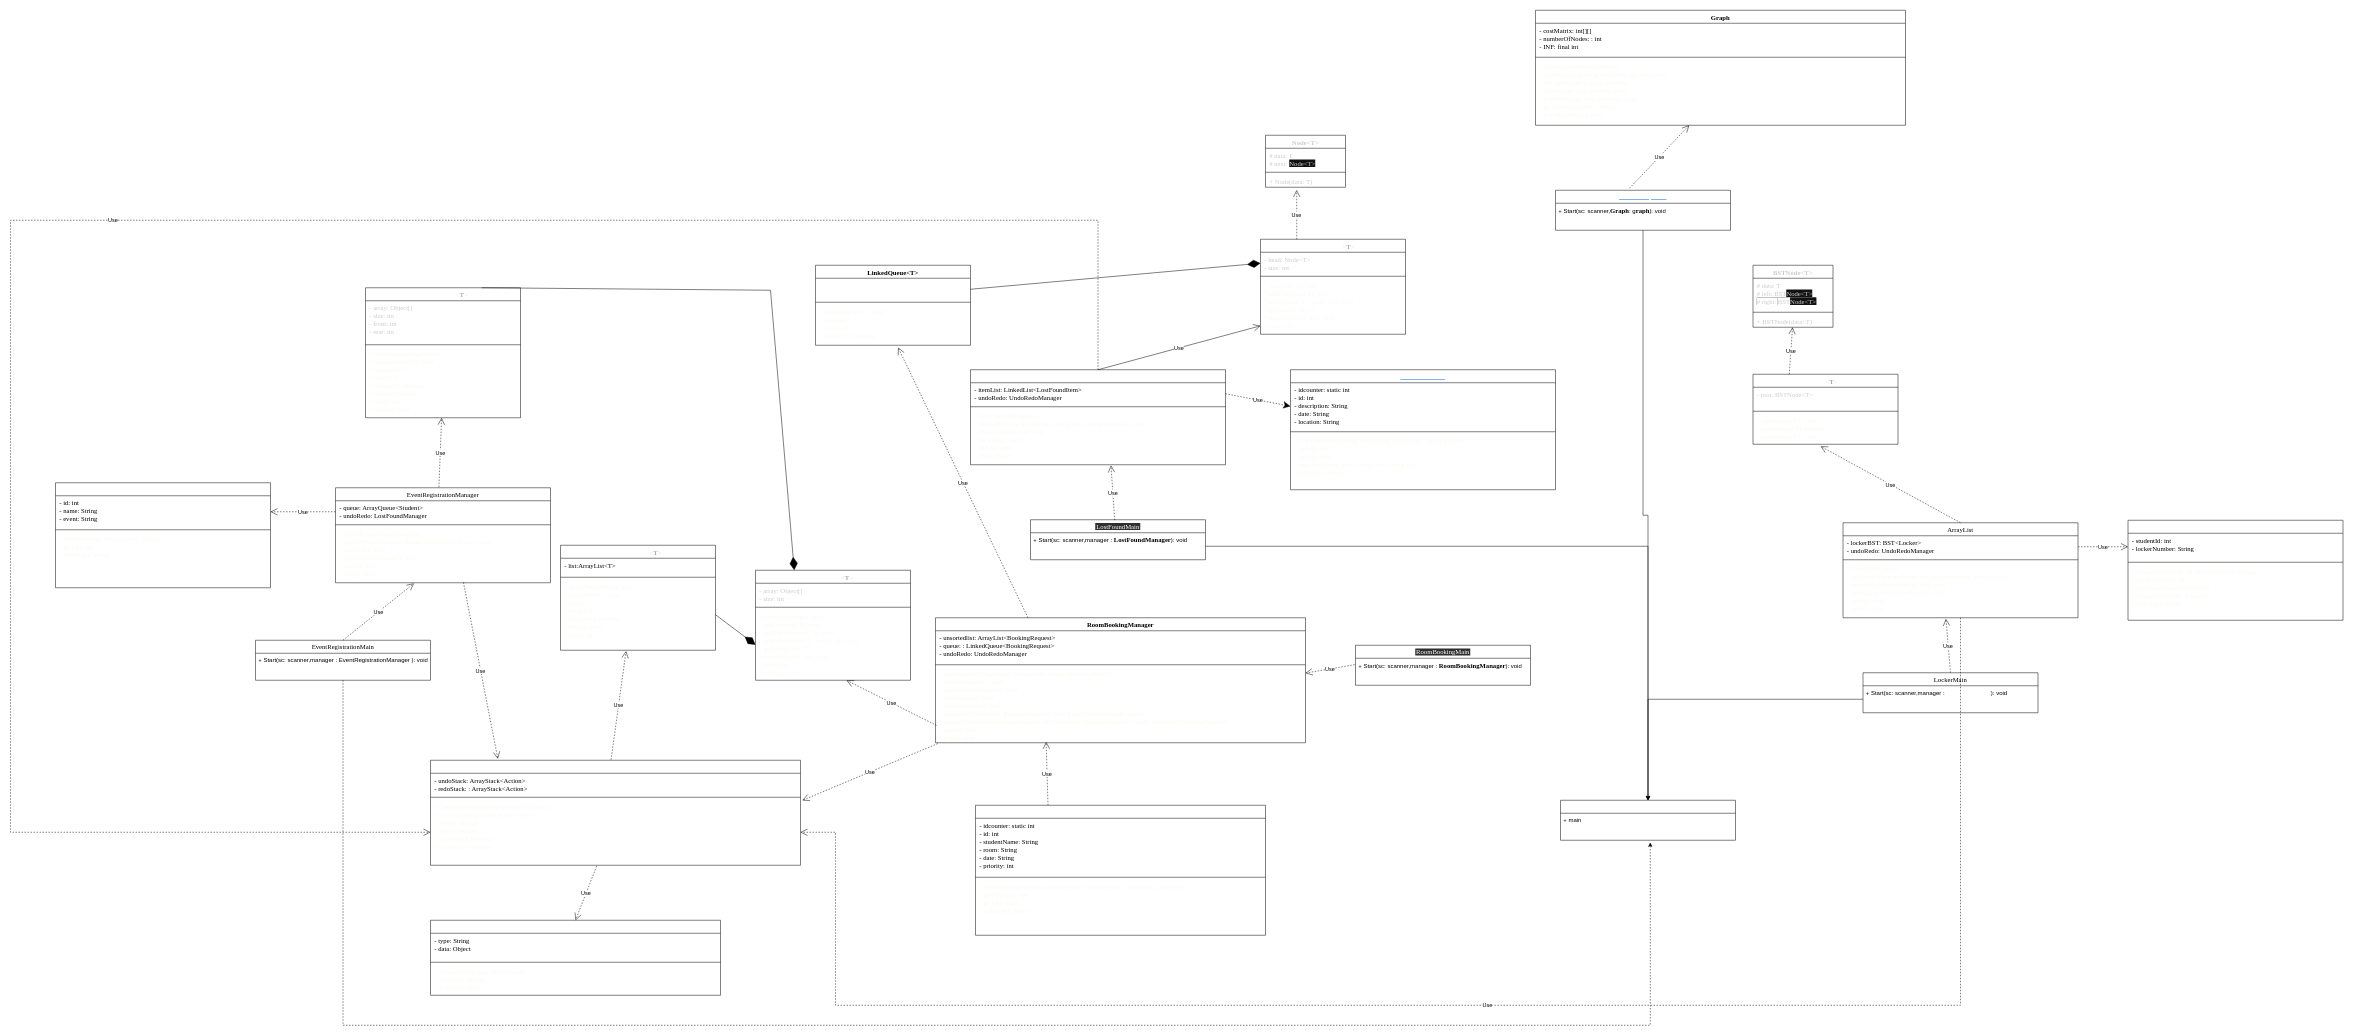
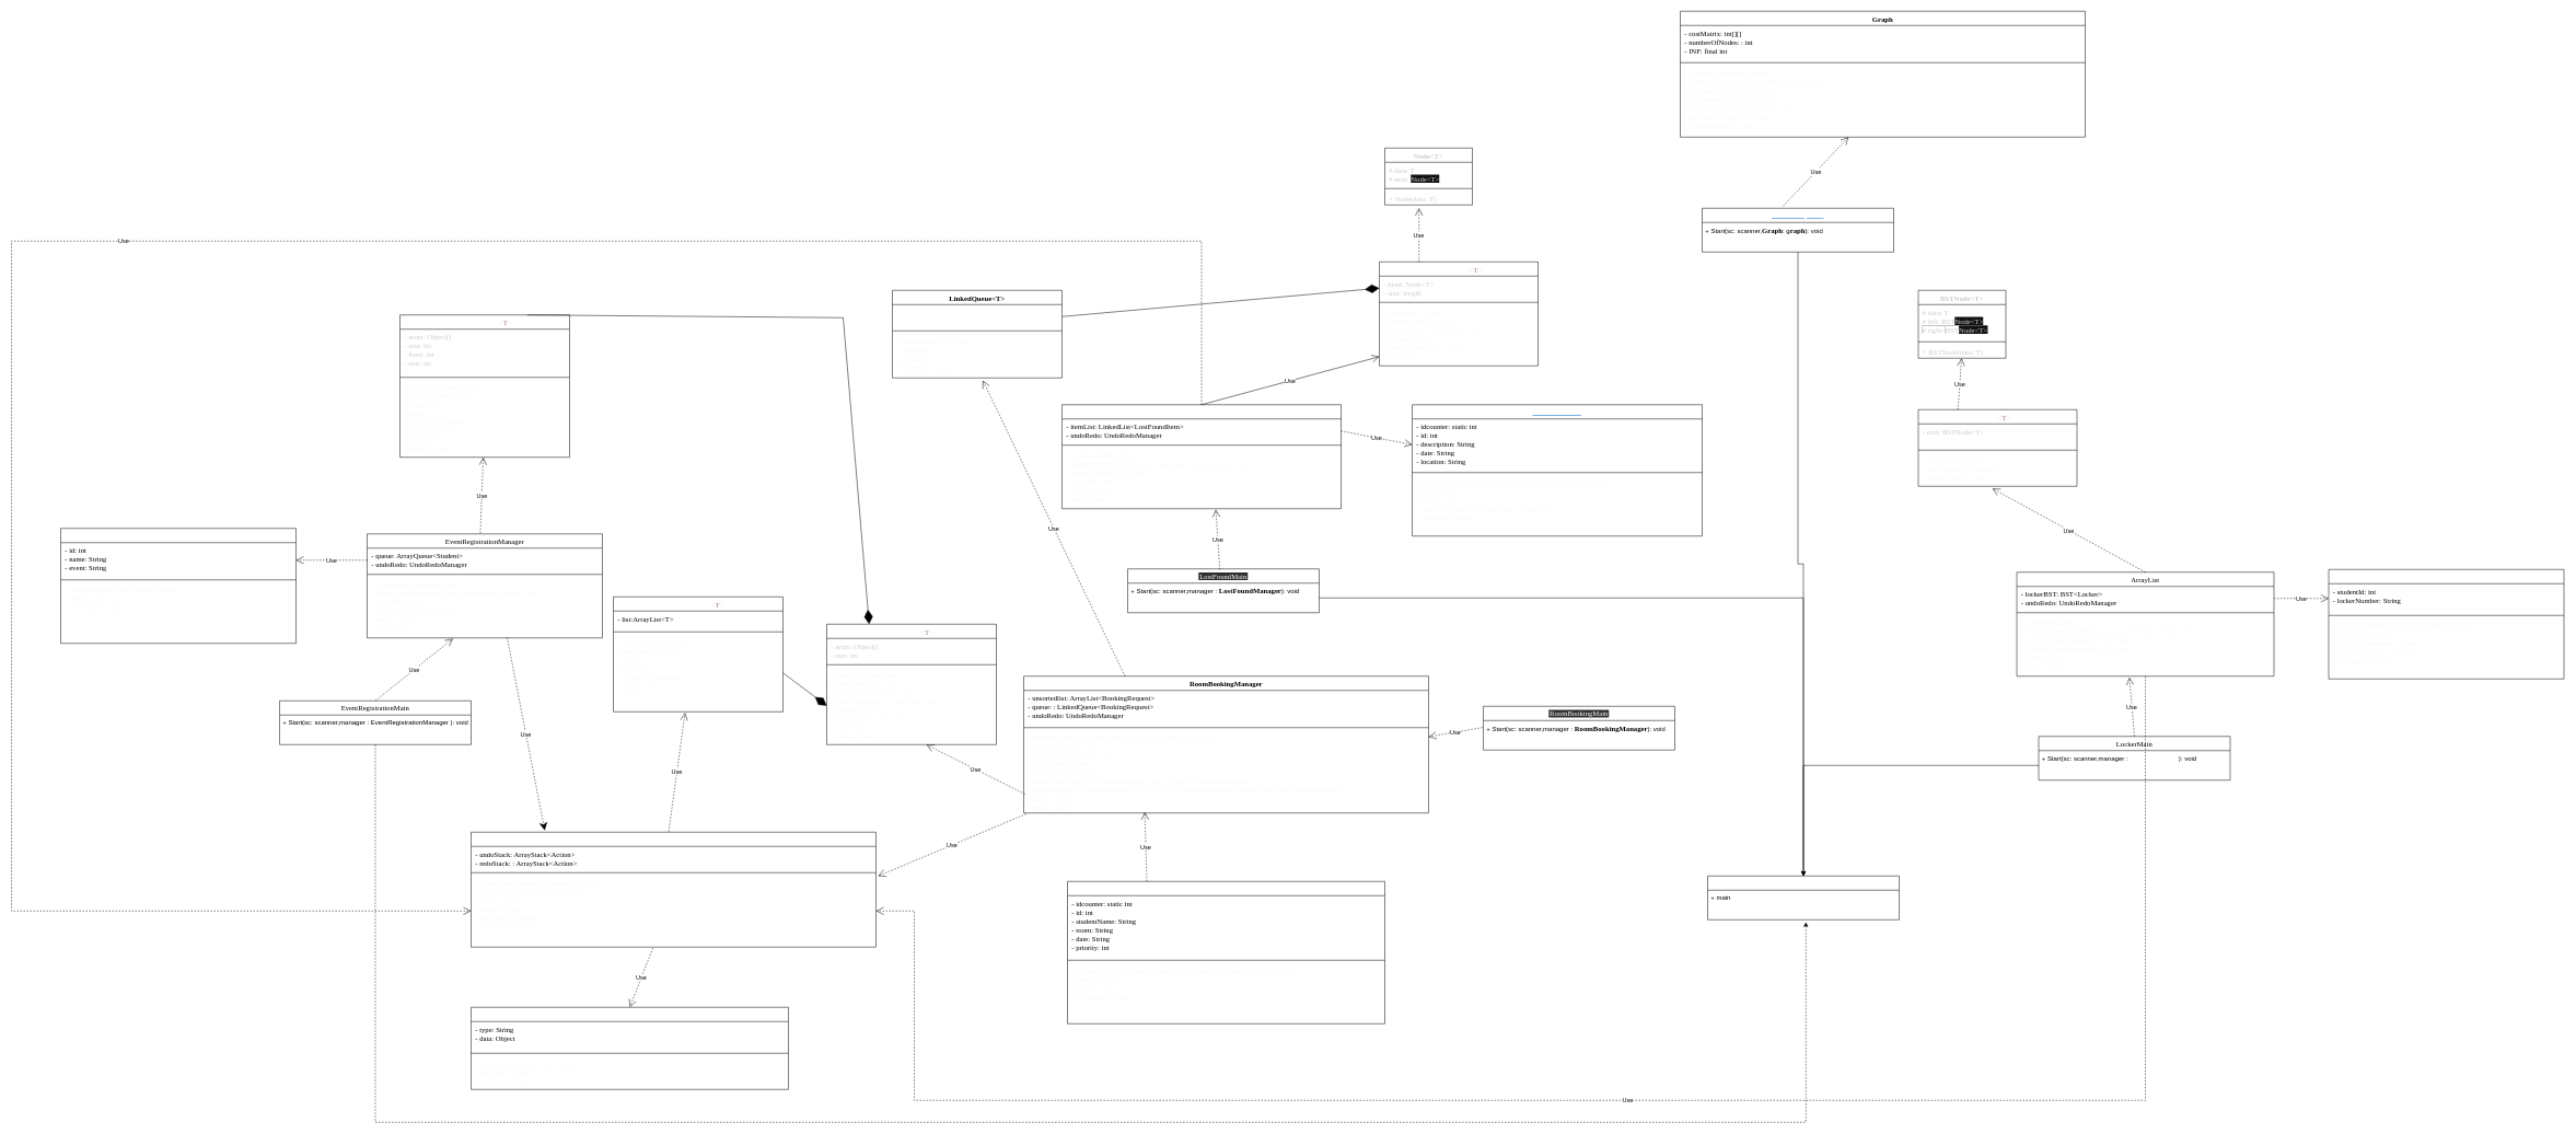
- <mxCell id="7" value="&lt;div style=&quot;padding: 0px 2px;&quot;&gt;&lt;div style=&quot;&quot;&gt;&lt;p style=&quot;margin: 0px;&quot;&gt;&lt;font face=&quot;Consolas&quot; color=&quot;#cccccc&quot;&gt;&lt;span style=&quot;font-size: 13.333px; white-space: pre;&quot;&gt;- head: Node&amp;lt;T&amp;gt; &lt;br&gt;- size: int&lt;/span&gt;&lt;/font&gt;&lt;br&gt;&lt;/p&gt;&lt;/div&gt;&lt;/div&gt;" style="text;strokeColor=none;fillColor=none;align=left;verticalAlign=top;spacingLeft=4;spacingRight=4;overflow=hidden;rotatable=0;points=[[0,0.5],[1,0.5]];portConstraint=eastwest;whiteSpace=wrap;html=1;" parent="6" vertex="1"><mxGeometry y="26" width="290" height="44" as="geometry" /></mxCell>
+ <mxCell id="7" value="&lt;div style=&quot;padding: 0px 2px;&quot;&gt;&lt;div style=&quot;&quot;&gt;&lt;p style=&quot;margin: 0px;&quot;&gt;&lt;font face=&quot;Consolas&quot; color=&quot;#cccccc&quot;&gt;&lt;span style=&quot;font-size: 13.333px; white-space: pre;&quot;&gt;- head: Node&amp;lt;T&amp;gt; &lt;br&gt;- size: length&lt;/span&gt;&lt;/font&gt;&lt;br&gt;&lt;/p&gt;&lt;/div&gt;&lt;/div&gt;" style="text;strokeColor=none;fillColor=none;align=left;verticalAlign=top;spacingLeft=4;spacingRight=4;overflow=hidden;rotatable=0;points=[[0,0.5],[1,0.5]];portConstraint=eastwest;whiteSpace=wrap;html=1;" parent="6" vertex="1"><mxGeometry y="26" width="290" height="44" as="geometry" /></mxCell>
- <mxCell id="103" value="Use" style="endArrow=classic;endSize=12;dashed=1;html=1;rounded=0;exitX=1;exitY=0.5;exitDx=0;exitDy=0;entryX=0;entryY=0.5;entryDx=0;entryDy=0;" parent="1" source="57" target="61" edge="1"><mxGeometry width="160" relative="1" as="geometry"><mxPoint x="2738" y="1167.98" as="sourcePoint" /><mxPoint x="2730" y="978.98" as="targetPoint" /></mxGeometry></mxCell>
+ <mxCell id="103" value="Use" style="endArrow=open;endSize=12;dashed=1;html=1;rounded=0;exitX=1;exitY=0.5;exitDx=0;exitDy=0;entryX=0;entryY=0.5;entryDx=0;entryDy=0;" parent="1" source="57" target="61" edge="1"><mxGeometry width="160" relative="1" as="geometry"><mxPoint x="2738" y="1167.98" as="sourcePoint" /><mxPoint x="2730" y="978.98" as="targetPoint" /></mxGeometry></mxCell>
- <mxCell id="37" value="&lt;div style=&quot;padding: 0px 2px;&quot;&gt;&lt;div style=&quot;&quot;&gt;&lt;p style=&quot;margin: 0px;&quot;&gt;&lt;font face=&quot;Consolas&quot;&gt;&lt;span style=&quot;font-size: 13.333px; white-space: pre;&quot;&gt;- queue: ArrayQueue&amp;lt;Student&amp;gt;&lt;br&gt;- undoRedo: LostFoundManager&lt;/span&gt;&lt;/font&gt;&amp;nbsp;&lt;br&gt;&lt;/p&gt;&lt;/div&gt;&lt;/div&gt;" style="text;strokeColor=none;fillColor=none;align=left;verticalAlign=top;spacingLeft=4;spacingRight=4;overflow=hidden;rotatable=0;points=[[0,0.5],[1,0.5]];portConstraint=eastwest;whiteSpace=wrap;html=1;" parent="36" vertex="1"><mxGeometry y="26" width="430" height="44" as="geometry" /></mxCell>
+ <mxCell id="37" value="&lt;div style=&quot;padding: 0px 2px;&quot;&gt;&lt;div style=&quot;&quot;&gt;&lt;p style=&quot;margin: 0px;&quot;&gt;&lt;font face=&quot;Consolas&quot;&gt;&lt;span style=&quot;font-size: 13.333px; white-space: pre;&quot;&gt;- queue: ArrayQueue&amp;lt;Student&amp;gt;&lt;br&gt;- undoRedo: UndoRedoManager&lt;/span&gt;&lt;/font&gt;&amp;nbsp;&lt;br&gt;&lt;/p&gt;&lt;/div&gt;&lt;/div&gt;" style="text;strokeColor=none;fillColor=none;align=left;verticalAlign=top;spacingLeft=4;spacingRight=4;overflow=hidden;rotatable=0;points=[[0,0.5],[1,0.5]];portConstraint=eastwest;whiteSpace=wrap;html=1;" parent="36" vertex="1"><mxGeometry y="26" width="430" height="44" as="geometry" /></mxCell>
- <mxCell id="112" value="Use" style="endArrow=open;endSize=12;dashed=1;html=1;rounded=0;exitX=0.595;exitY=0.993;exitDx=0;exitDy=0;exitPerimeter=0;entryX=0.182;entryY=-0.014;entryDx=0;entryDy=0;entryPerimeter=0;" parent="1" source="39" target="85" edge="1"><mxGeometry width="160" relative="1" as="geometry"><mxPoint x="960" y="1457" as="sourcePoint" /><mxPoint x="990" y="1240" as="targetPoint" /></mxGeometry></mxCell>
+ <mxCell id="112" value="Use" style="endArrow=classic;endSize=12;dashed=1;html=1;rounded=0;exitX=0.595;exitY=0.993;exitDx=0;exitDy=0;exitPerimeter=0;entryX=0.182;entryY=-0.014;entryDx=0;entryDy=0;entryPerimeter=0;" parent="1" source="39" target="85" edge="1"><mxGeometry width="160" relative="1" as="geometry"><mxPoint x="960" y="1457" as="sourcePoint" /><mxPoint x="990" y="1240" as="targetPoint" /></mxGeometry></mxCell>
